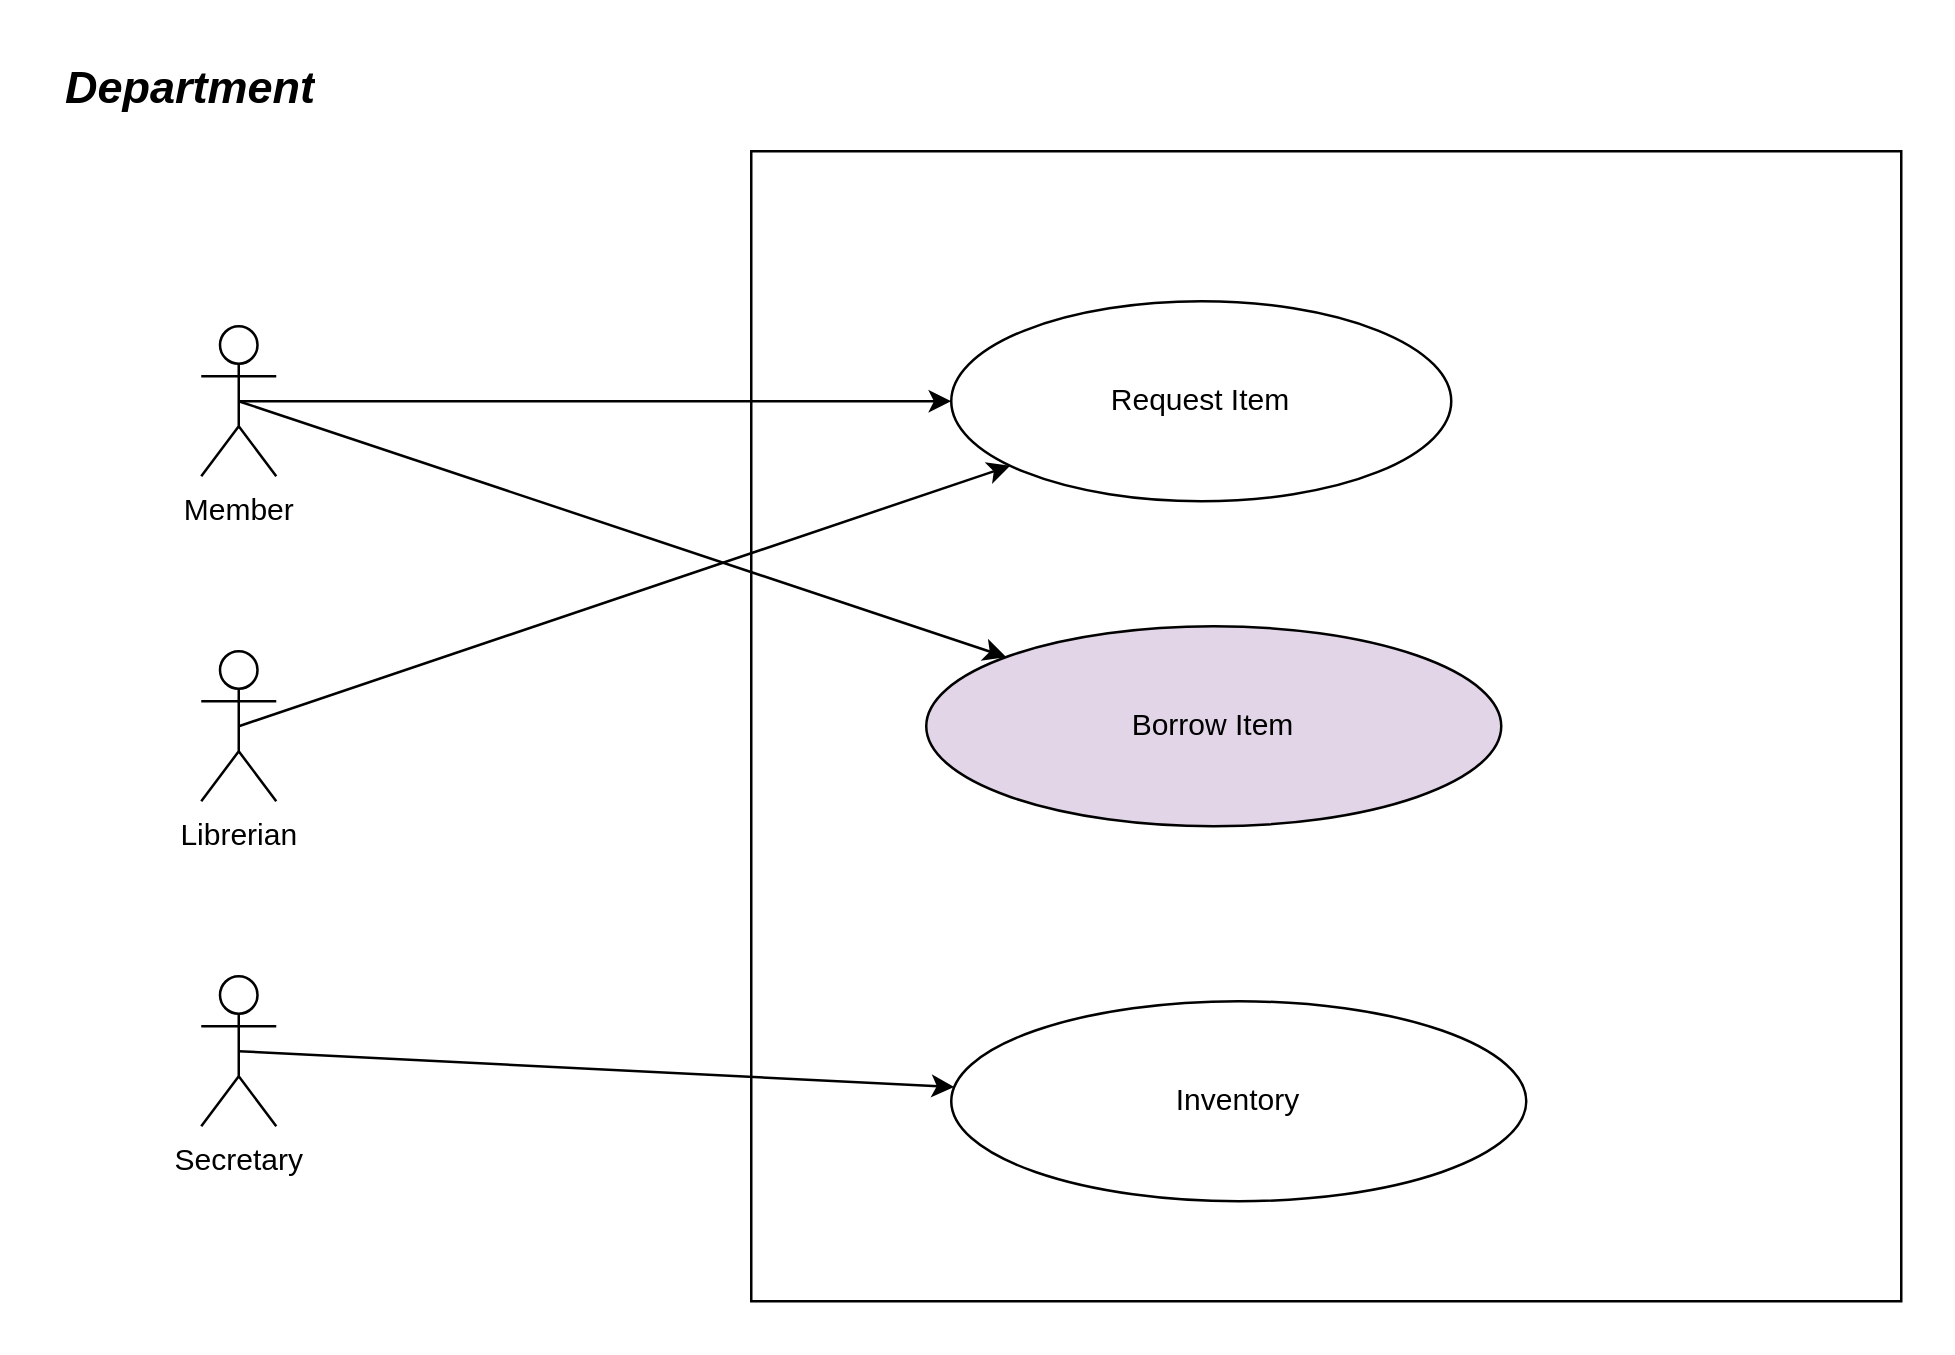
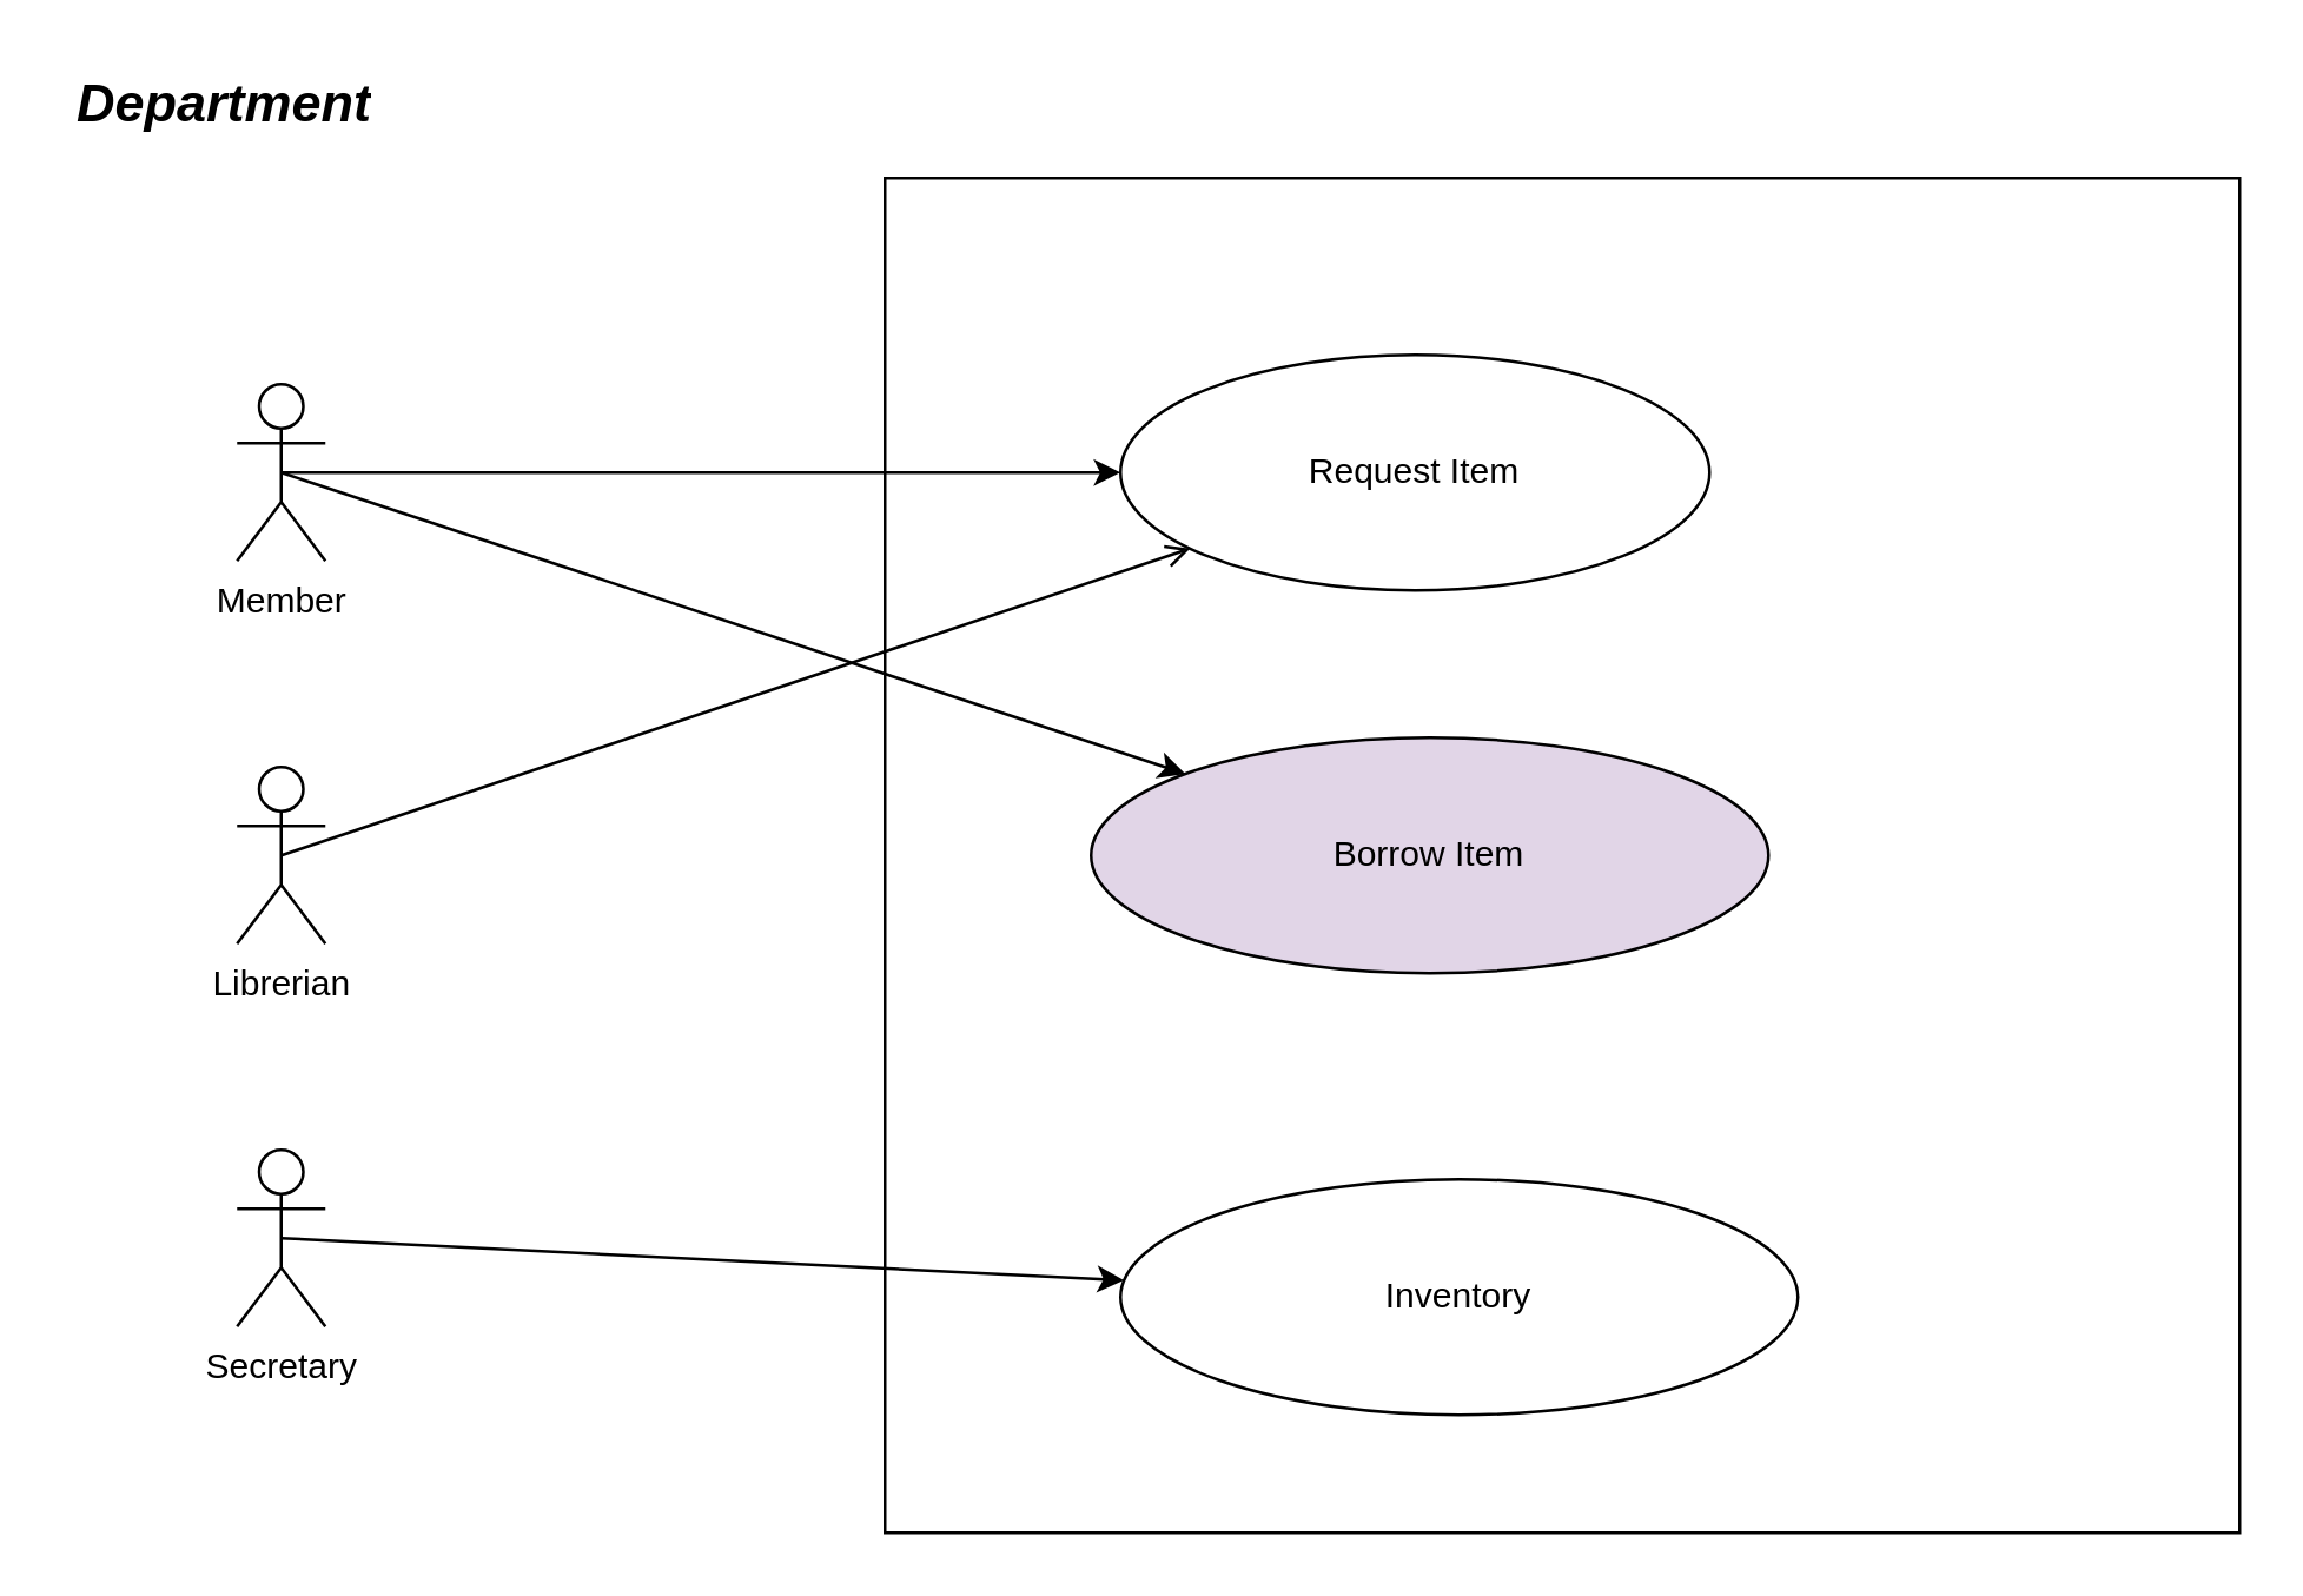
- <mxCell id="12" value="" style="endArrow=classic;html=1;rounded=0;exitX=0.5;exitY=0.5;exitDx=0;exitDy=0;exitPerimeter=0;" edge="1" parent="1" source="9" target="4"><mxGeometry width="50" height="50" relative="1" as="geometry"><mxPoint x="240" y="350" as="sourcePoint" /><mxPoint x="510" y="343" as="targetPoint" /></mxGeometry></mxCell>
+ <mxCell id="12" value="" style="endArrow=open;html=1;rounded=0;exitX=0.5;exitY=0.5;exitDx=0;exitDy=0;exitPerimeter=0;" edge="1" parent="1" source="9" target="4"><mxGeometry width="50" height="50" relative="1" as="geometry"><mxPoint x="240" y="350" as="sourcePoint" /><mxPoint x="510" y="343" as="targetPoint" /></mxGeometry></mxCell>
